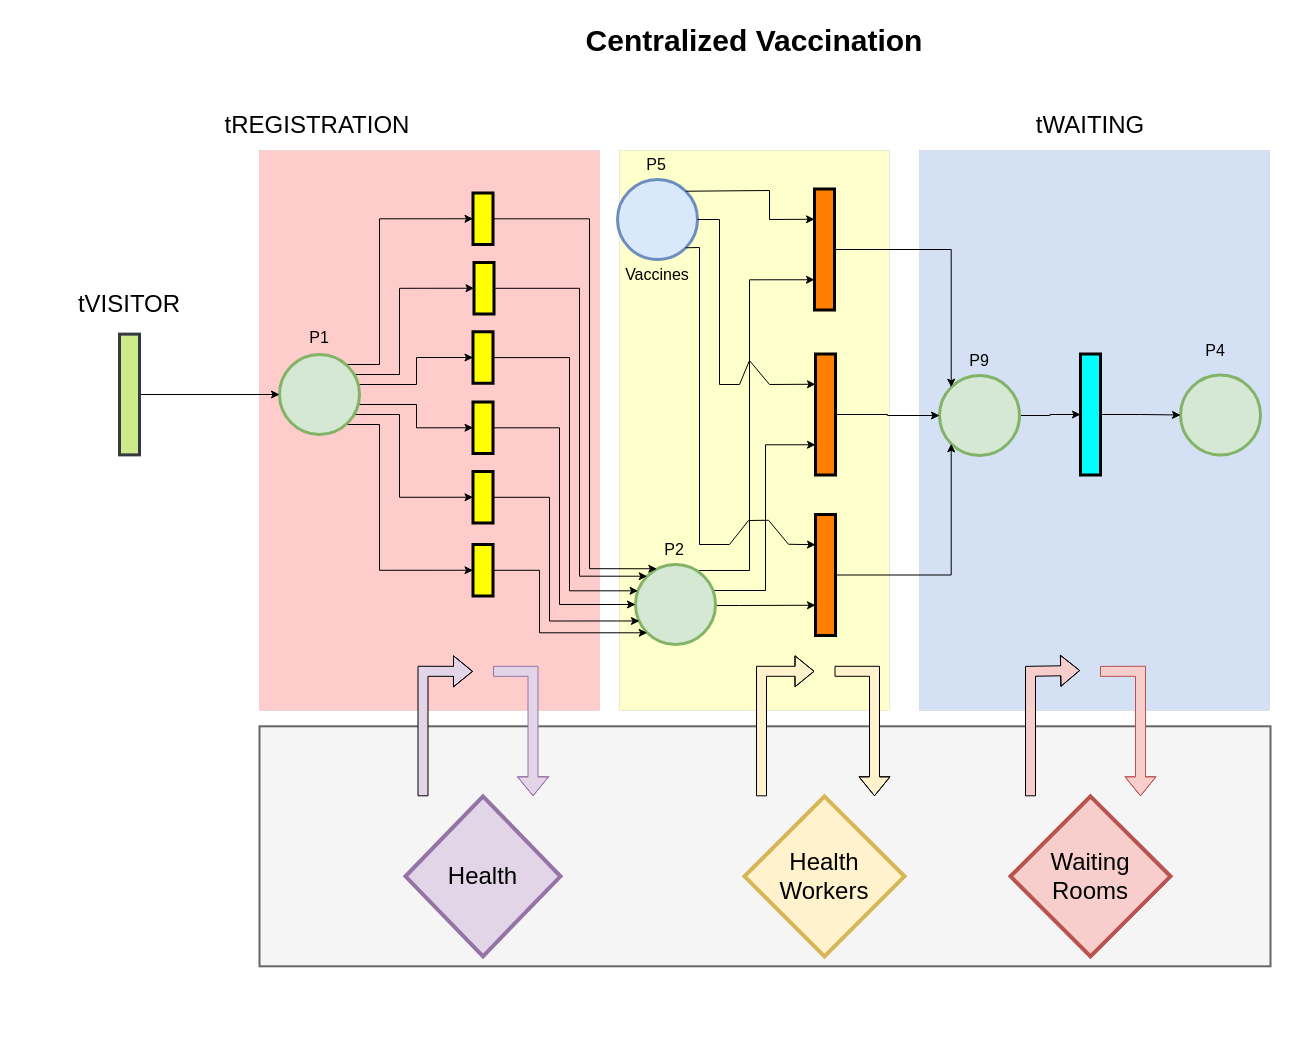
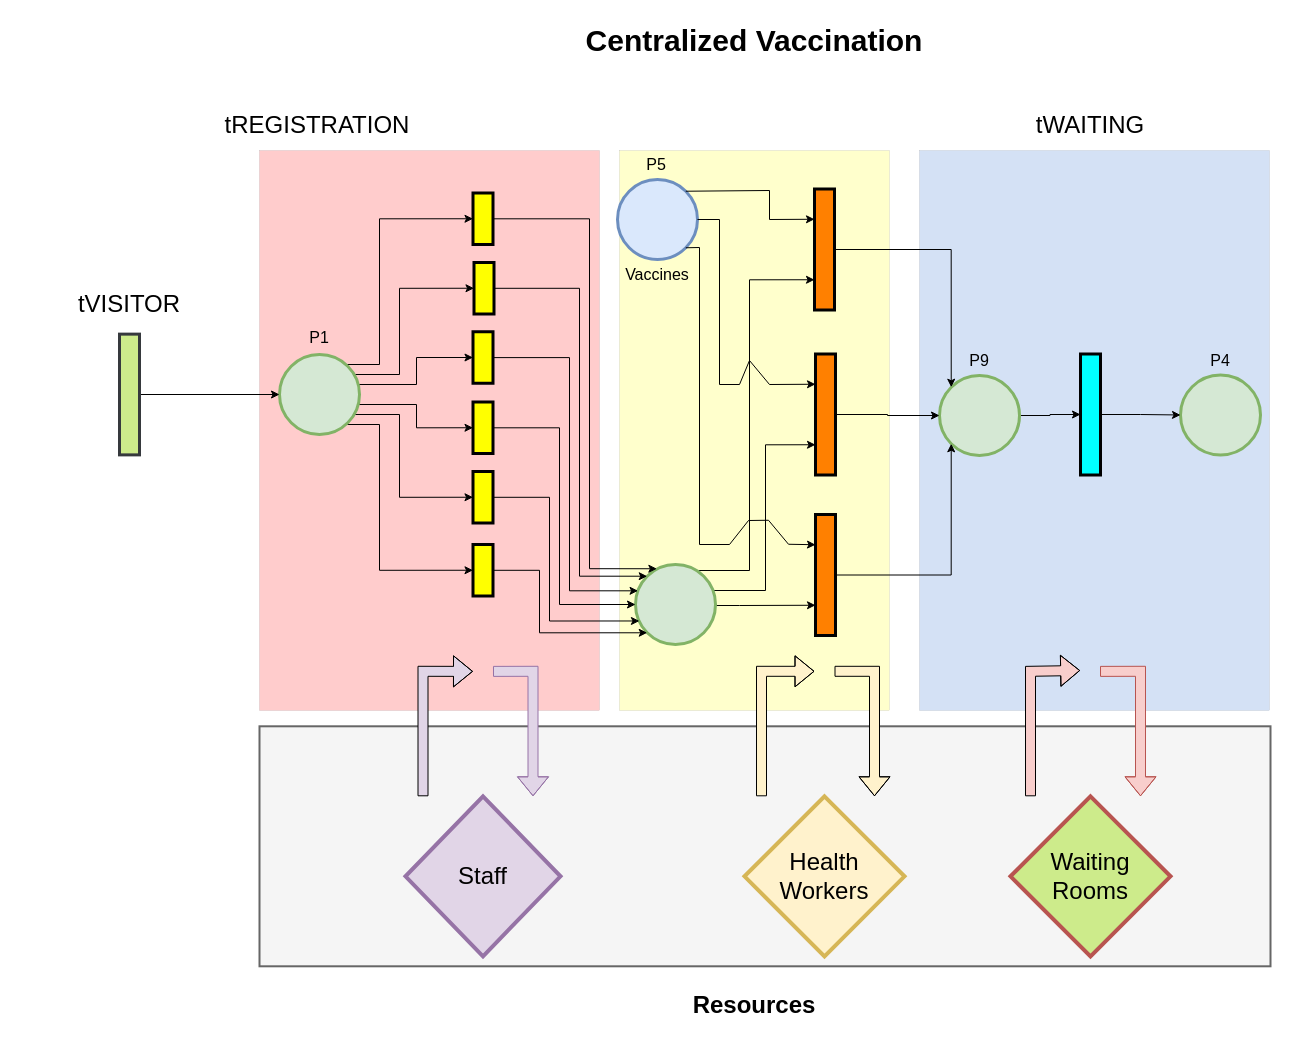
- <mxCell id="29" value="P4" style="text;html=1;strokeColor=none;fillColor=none;align=center;verticalAlign=middle;whiteSpace=wrap;rounded=0;labelBorderColor=none;fontSize=16;" parent="1" vertex="1"><mxGeometry x="1200" y="334.5" width="30" height="30" as="geometry" /></mxCell>
+ <mxCell id="29" value="P4" style="text;html=1;strokeColor=none;fillColor=none;align=center;verticalAlign=middle;whiteSpace=wrap;rounded=0;labelBorderColor=none;fontSize=16;" parent="1" vertex="1"><mxGeometry x="1205" y="344.5" width="30" height="30" as="geometry" /></mxCell>
- <mxCell id="22" value="P2" style="text;html=1;strokeColor=none;fillColor=none;align=center;verticalAlign=middle;whiteSpace=wrap;rounded=0;labelBorderColor=none;fontSize=16;" parent="1" vertex="1"><mxGeometry x="659" y="534" width="30" height="30" as="geometry" /></mxCell>
- <mxCell id="36" value="Waiting Rooms" style="rhombus;whiteSpace=wrap;html=1;fillColor=#f8cecc;strokeColor=#b85450;strokeWidth=4;fontSize=24;" parent="1" vertex="1"><mxGeometry x="1010" y="795.8" width="160" height="160" as="geometry" /></mxCell>
+ <mxCell id="36" value="Waiting Rooms" style="rhombus;whiteSpace=wrap;html=1;fillColor=#cdeb8b;strokeColor=#b85450;strokeWidth=4;fontSize=24;" parent="1" vertex="1"><mxGeometry x="1010" y="795.8" width="160" height="160" as="geometry" /></mxCell>
- <mxCell id="38" value="Health" style="rhombus;whiteSpace=wrap;html=1;fillColor=#e1d5e7;strokeColor=#9673a6;strokeWidth=4;fontSize=24;" parent="1" vertex="1"><mxGeometry x="405" y="795.8" width="155" height="160" as="geometry" /></mxCell>
+ <mxCell id="38" value="Staff" style="rhombus;whiteSpace=wrap;html=1;fillColor=#e1d5e7;strokeColor=#9673a6;strokeWidth=4;fontSize=24;" parent="1" vertex="1"><mxGeometry x="405" y="795.8" width="155" height="160" as="geometry" /></mxCell>
+ <mxCell id="37" value="&lt;font style=&quot;font-size: 24px&quot;&gt;Resources&lt;/font&gt;" style="text;html=1;strokeColor=none;fillColor=none;align=center;verticalAlign=middle;whiteSpace=wrap;rounded=0;dashed=1;fontStyle=1" parent="1" vertex="1"><mxGeometry x="683" y="990" width="142" height="30" as="geometry" /></mxCell>
